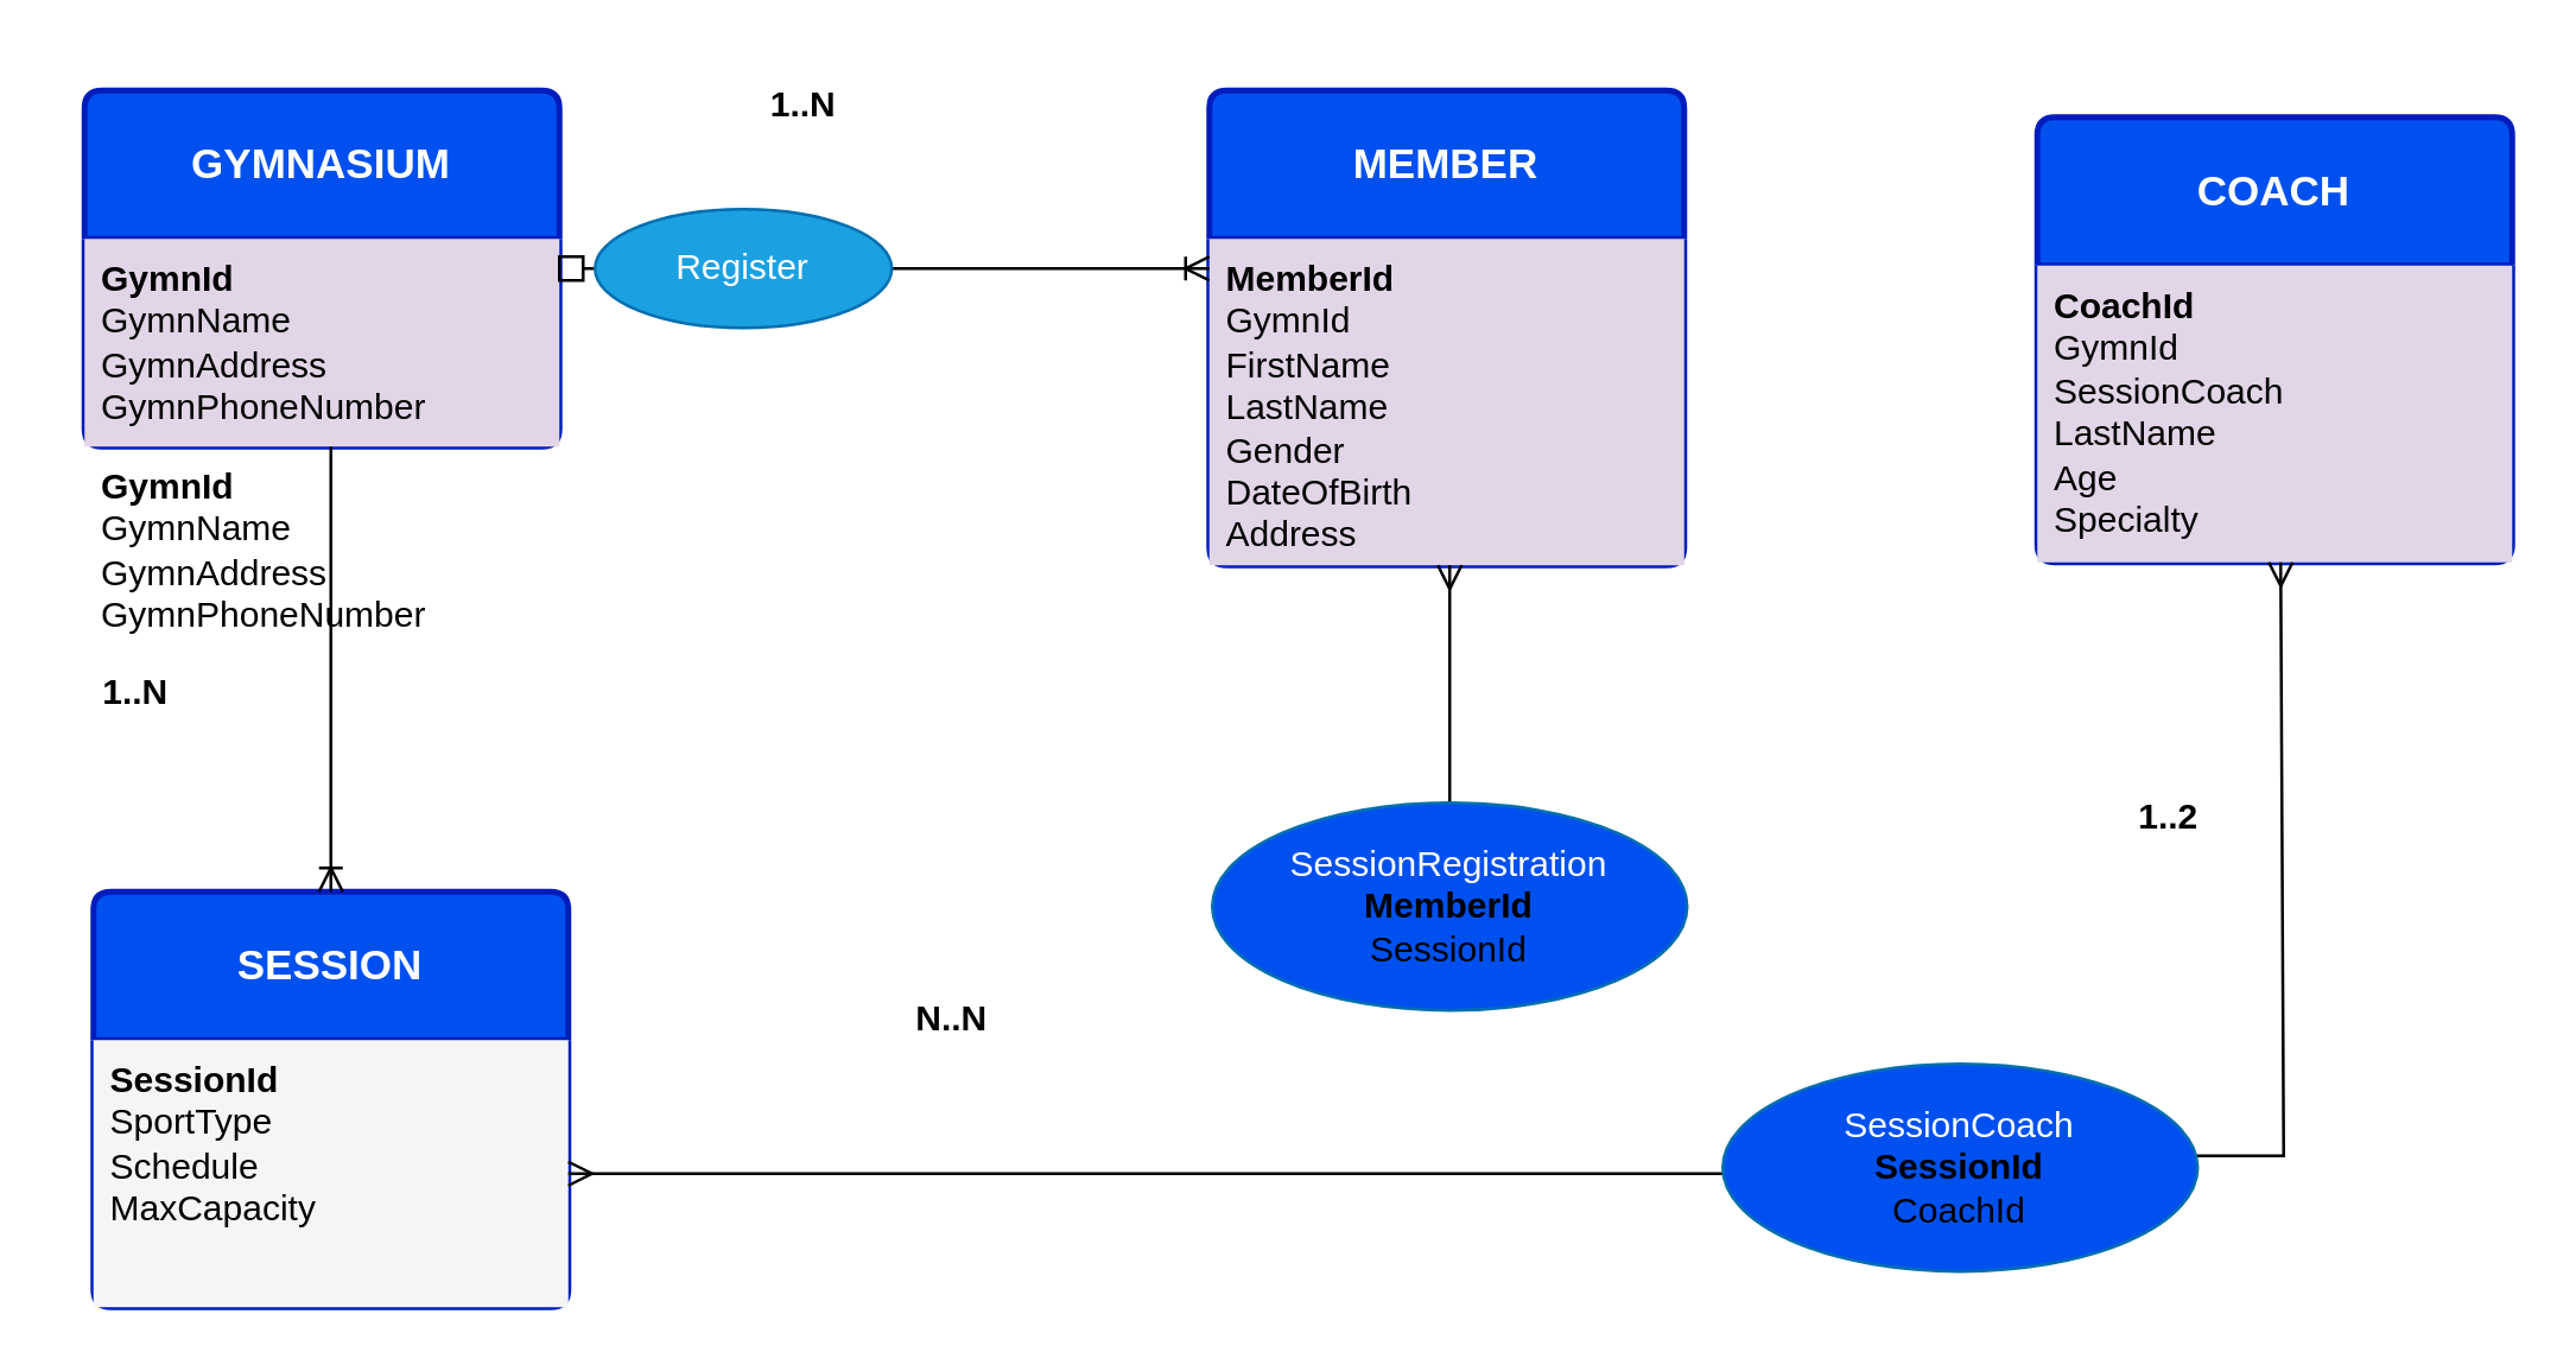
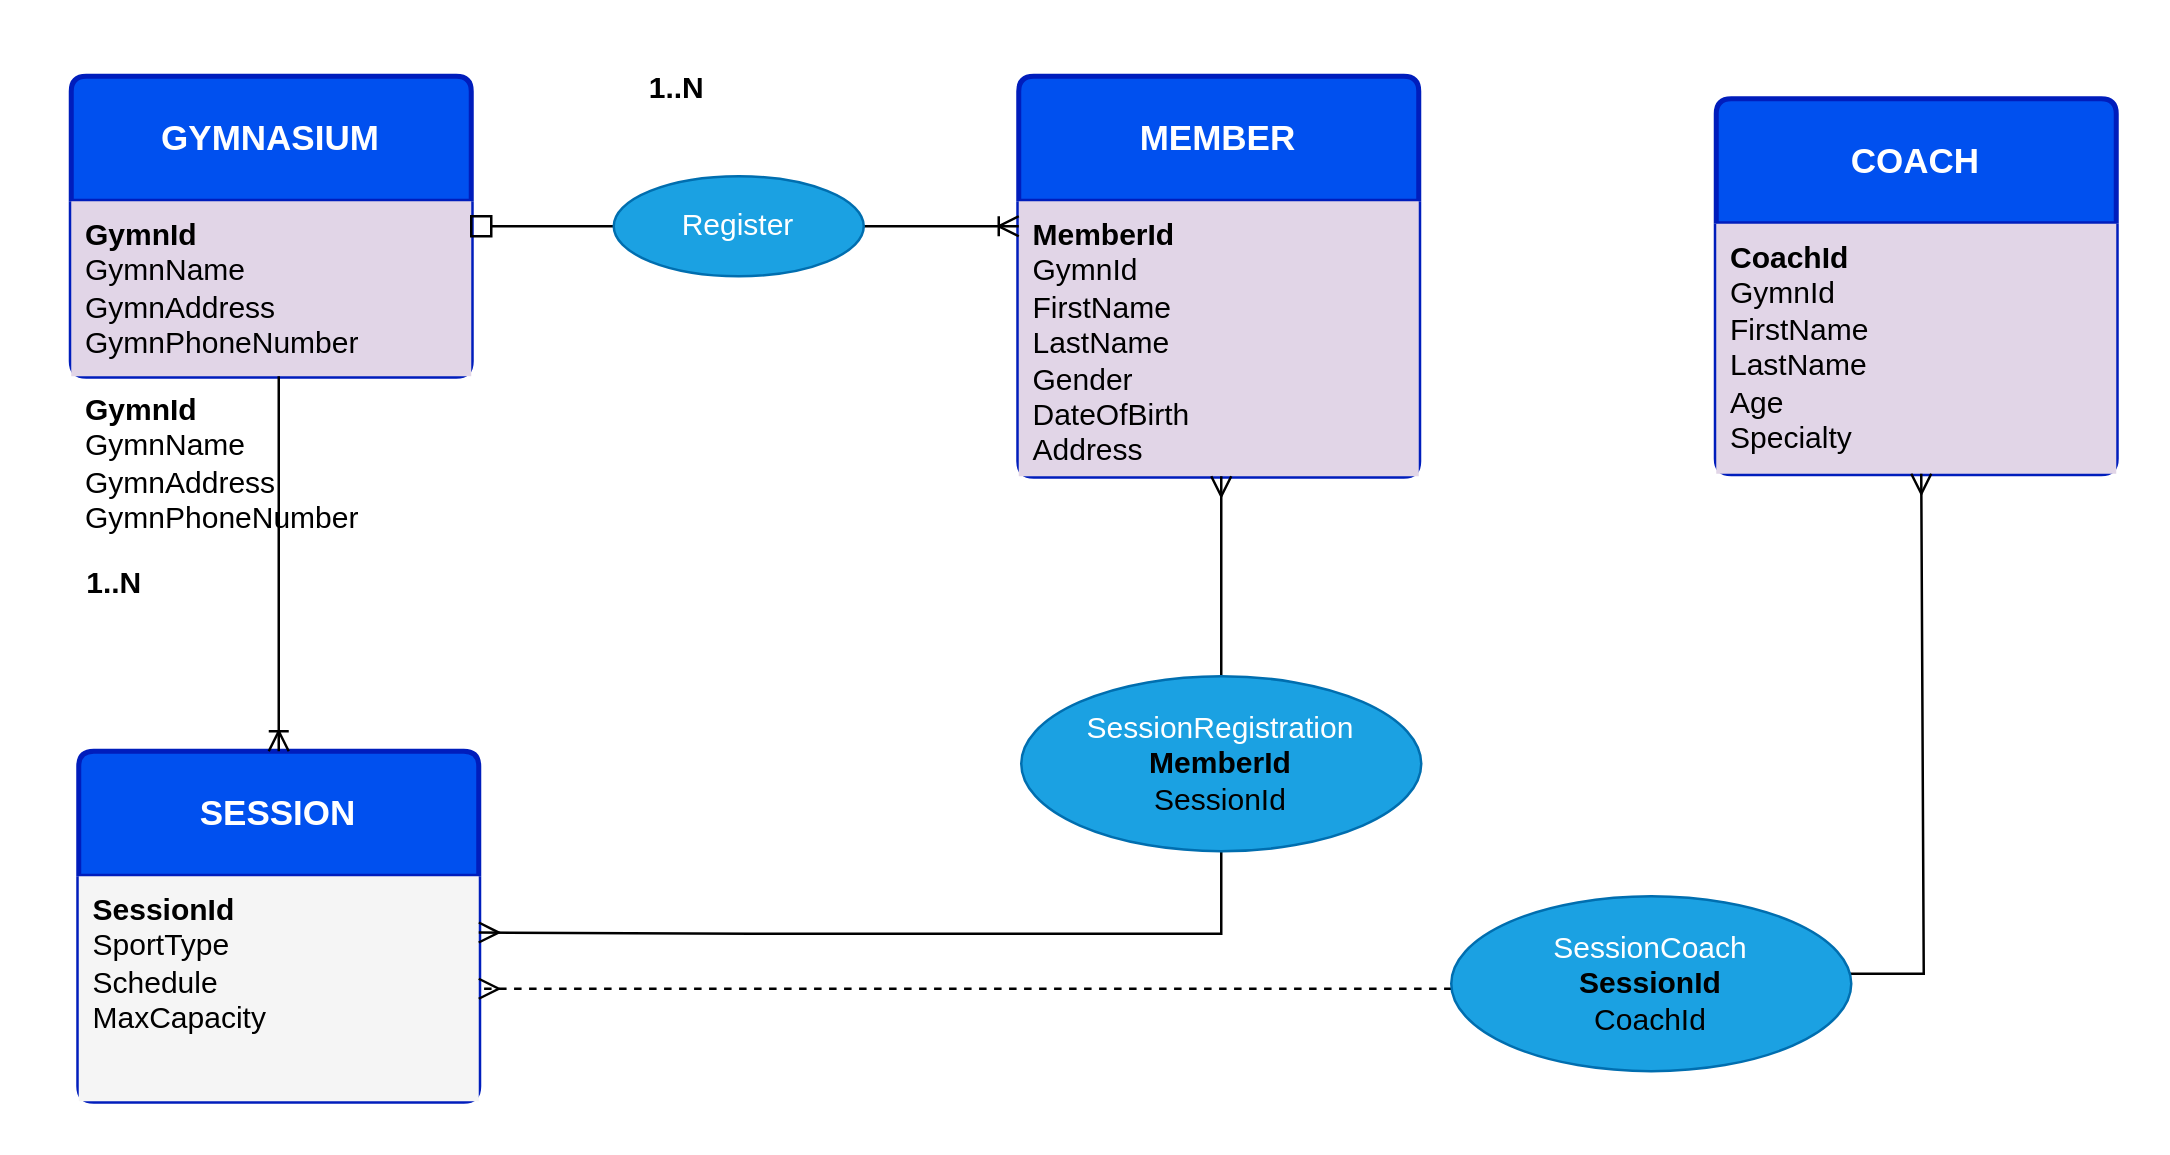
- <mxCell id="14" value="Register" style="ellipse;whiteSpace=wrap;html=1;align=center;fillColor=#1ba1e2;fontColor=#ffffff;strokeColor=#006EAF;" vertex="1" parent="1"><mxGeometry x="200" y="70" width="100" height="40" as="geometry" /></mxCell>
+ <mxCell id="14" value="Register" style="ellipse;whiteSpace=wrap;html=1;align=center;fillColor=#1ba1e2;fontColor=#ffffff;strokeColor=#006EAF;" vertex="1" parent="1"><mxGeometry x="245" y="70" width="100" height="40" as="geometry" /></mxCell>
- <mxCell id="9" value="&lt;b&gt;&lt;font color=&quot;#000000&quot;&gt;CoachId&lt;/font&gt;&lt;/b&gt;&lt;div&gt;&lt;div&gt;&lt;font color=&quot;#000000&quot;&gt;GymnId&lt;/font&gt;&lt;/div&gt;&lt;div&gt;&lt;font color=&quot;#000000&quot;&gt;SessionCoach&lt;/font&gt;&lt;/div&gt;&lt;div&gt;&lt;font color=&quot;#000000&quot;&gt;LastName&lt;/font&gt;&lt;/div&gt;&lt;div&gt;&lt;font color=&quot;#000000&quot;&gt;Age&lt;/font&gt;&lt;/div&gt;&lt;div&gt;&lt;font color=&quot;#000000&quot;&gt;Specialty&lt;/font&gt;&lt;/div&gt;&lt;div&gt;&lt;div&gt;&lt;/div&gt;&lt;/div&gt;&lt;/div&gt;&lt;div&gt;&lt;font color=&quot;#000000&quot;&gt;&lt;br&gt;&lt;/font&gt;&lt;/div&gt;" style="align=left;strokeColor=none;fillColor=#E1D5E7;spacingLeft=4;fontSize=12;verticalAlign=top;resizable=0;rotatable=0;part=1;html=1;fillStyle=solid;" vertex="1" parent="8"><mxGeometry y="50" width="160" height="100" as="geometry" /></mxCell>
+ <mxCell id="9" value="&lt;b&gt;&lt;font color=&quot;#000000&quot;&gt;CoachId&lt;/font&gt;&lt;/b&gt;&lt;div&gt;&lt;div&gt;&lt;font color=&quot;#000000&quot;&gt;GymnId&lt;/font&gt;&lt;/div&gt;&lt;div&gt;&lt;font color=&quot;#000000&quot;&gt;FirstName&lt;/font&gt;&lt;/div&gt;&lt;div&gt;&lt;font color=&quot;#000000&quot;&gt;LastName&lt;/font&gt;&lt;/div&gt;&lt;div&gt;&lt;font color=&quot;#000000&quot;&gt;Age&lt;/font&gt;&lt;/div&gt;&lt;div&gt;&lt;font color=&quot;#000000&quot;&gt;Specialty&lt;/font&gt;&lt;/div&gt;&lt;div&gt;&lt;div&gt;&lt;/div&gt;&lt;/div&gt;&lt;/div&gt;&lt;div&gt;&lt;font color=&quot;#000000&quot;&gt;&lt;br&gt;&lt;/font&gt;&lt;/div&gt;" style="align=left;strokeColor=none;fillColor=#E1D5E7;spacingLeft=4;fontSize=12;verticalAlign=top;resizable=0;rotatable=0;part=1;html=1;fillStyle=solid;" vertex="1" parent="8"><mxGeometry y="50" width="160" height="100" as="geometry" /></mxCell>
- <mxCell id="24" value="&lt;b&gt;1..2&lt;/b&gt;" style="text;html=1;align=center;verticalAlign=middle;resizable=0;points=[];autosize=1;strokeColor=none;fillColor=none;" vertex="1" parent="1"><mxGeometry x="710" y="260" width="40" height="30" as="geometry" /></mxCell>
- <mxCell id="20" value="SessionRegistration&lt;br&gt;&lt;font style=&quot;&quot; color=&quot;#000000&quot;&gt;&lt;b&gt;MemberId&lt;/b&gt;&lt;br&gt;SessionId&lt;/font&gt;" style="ellipse;whiteSpace=wrap;html=1;align=center;fillColor=#0050ef;fontColor=#ffffff;strokeColor=#006EAF;" vertex="1" parent="1"><mxGeometry x="408" y="270" width="160" height="70" as="geometry" /></mxCell>
+ <mxCell id="20" value="SessionRegistration&lt;br&gt;&lt;font style=&quot;&quot; color=&quot;#000000&quot;&gt;&lt;b&gt;MemberId&lt;/b&gt;&lt;br&gt;SessionId&lt;/font&gt;" style="ellipse;whiteSpace=wrap;html=1;align=center;fillColor=#1ba1e2;fontColor=#ffffff;strokeColor=#006EAF;" vertex="1" parent="1"><mxGeometry x="408" y="270" width="160" height="70" as="geometry" /></mxCell>
- <mxCell id="25" value="&lt;b&gt;N..N&lt;/b&gt;" style="text;html=1;align=center;verticalAlign=middle;resizable=0;points=[];autosize=1;strokeColor=none;fillColor=none;" vertex="1" parent="1"><mxGeometry x="295" y="328" width="50" height="30" as="geometry" /></mxCell>
+ <mxCell id="19" style="edgeStyle=orthogonalEdgeStyle;rounded=0;orthogonalLoop=1;jettySize=auto;html=1;entryX=1;entryY=0.25;entryDx=0;entryDy=0;endArrow=ERmany;endFill=0;" edge="1" parent="1" source="20" target="3"><mxGeometry relative="1" as="geometry"><Array as="points"><mxPoint x="488" y="373" /><mxPoint x="300" y="373" /></Array></mxGeometry></mxCell>
- <mxCell id="23" value="SessionCoach&lt;br&gt;&lt;font color=&quot;#000000&quot;&gt;&lt;b&gt;SessionId&lt;/b&gt;&lt;br&gt;CoachId&lt;/font&gt;" style="ellipse;whiteSpace=wrap;html=1;align=center;fillColor=#0050ef;fontColor=#ffffff;strokeColor=#006EAF;" vertex="1" parent="1"><mxGeometry x="580" y="358" width="160" height="70" as="geometry" /></mxCell>
+ <mxCell id="23" value="SessionCoach&lt;br&gt;&lt;font color=&quot;#000000&quot;&gt;&lt;b&gt;SessionId&lt;/b&gt;&lt;br&gt;CoachId&lt;/font&gt;" style="ellipse;whiteSpace=wrap;html=1;align=center;fillColor=#1ba1e2;fontColor=#ffffff;strokeColor=#006EAF;" vertex="1" parent="1"><mxGeometry x="580" y="358" width="160" height="70" as="geometry" /></mxCell>
- <mxCell id="22" style="edgeStyle=orthogonalEdgeStyle;rounded=0;orthogonalLoop=1;jettySize=auto;html=1;endArrow=ERmany;endFill=0;" edge="1" parent="1" source="23" target="3"><mxGeometry relative="1" as="geometry"><Array as="points"><mxPoint x="495" y="395" /><mxPoint x="495" y="395" /></Array></mxGeometry></mxCell>
+ <mxCell id="22" style="edgeStyle=orthogonalEdgeStyle;rounded=0;orthogonalLoop=1;jettySize=auto;html=1;endArrow=ERmany;endFill=0;dashed=1;" edge="1" parent="1" source="23" target="3"><mxGeometry relative="1" as="geometry"><Array as="points"><mxPoint x="495" y="395" /><mxPoint x="495" y="395" /></Array></mxGeometry></mxCell>
